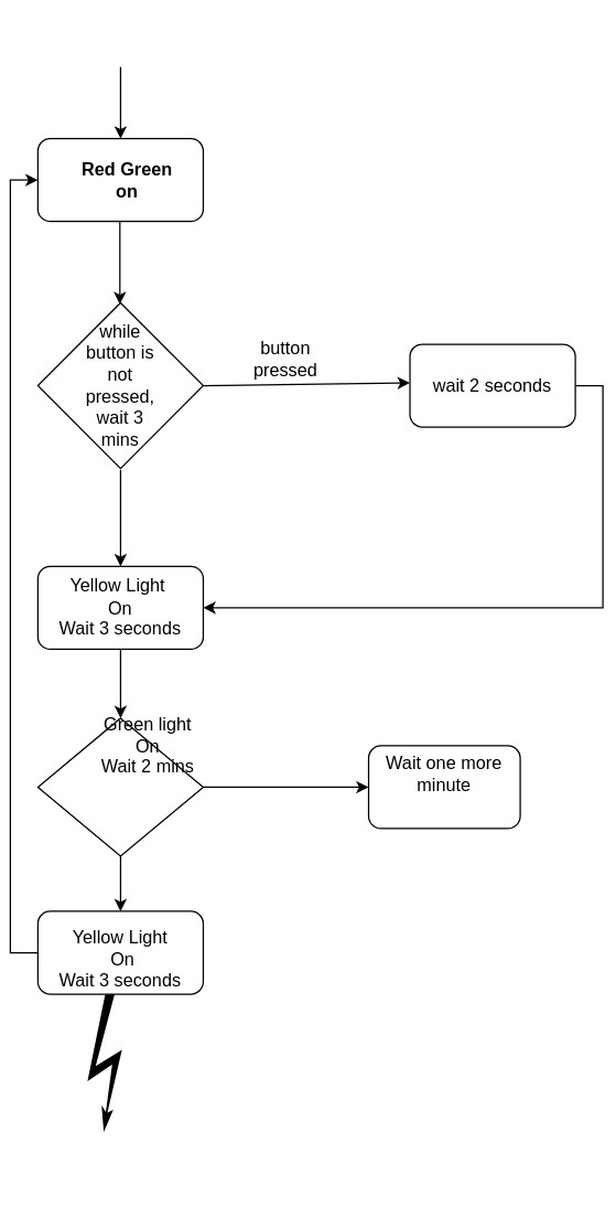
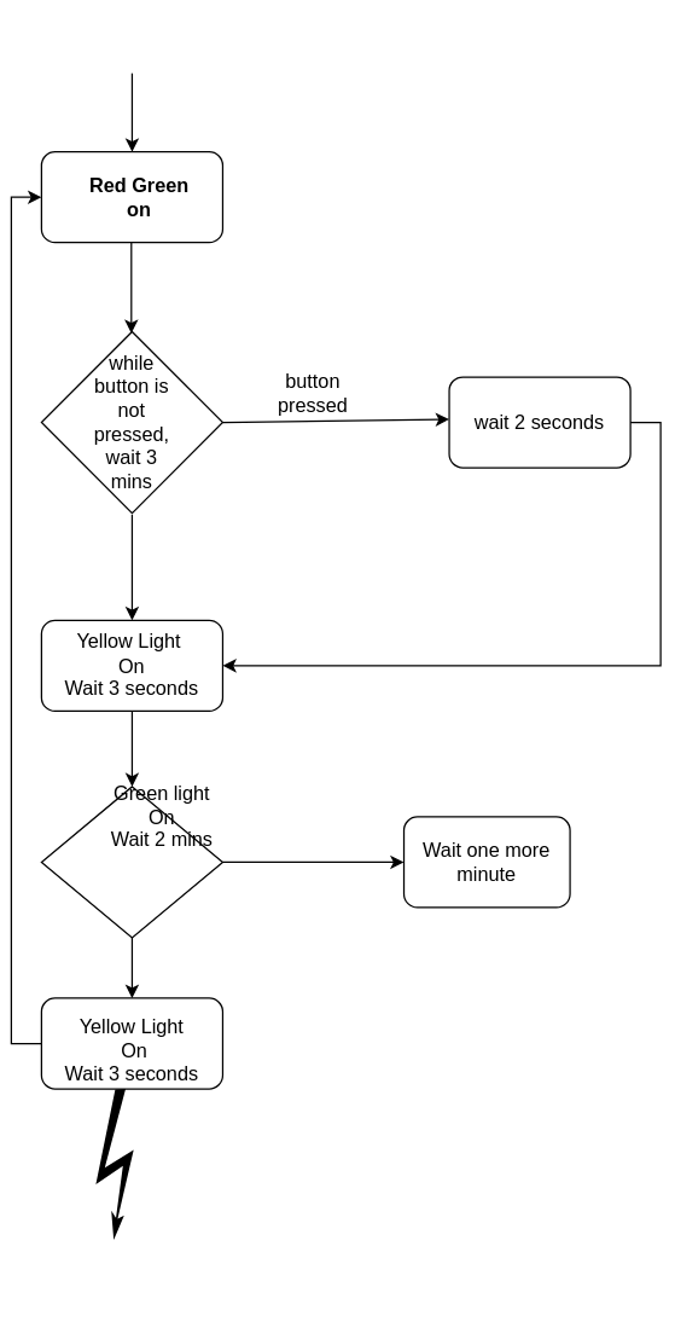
- <mxCell id="24" value="Wait one more minute" style="text;html=1;strokeColor=none;fillColor=none;align=center;verticalAlign=middle;whiteSpace=wrap;rounded=0;fontSize=13;" vertex="1" parent="1"><mxGeometry x="270" y="550" width="90" height="20" as="geometry" /></mxCell>
+ <mxCell id="24" value="Wait one more minute" style="text;html=1;strokeColor=none;fillColor=none;align=center;verticalAlign=middle;whiteSpace=wrap;rounded=0;fontSize=13;" vertex="1" parent="1"><mxGeometry x="270" y="560" width="90" height="20" as="geometry" /></mxCell>
